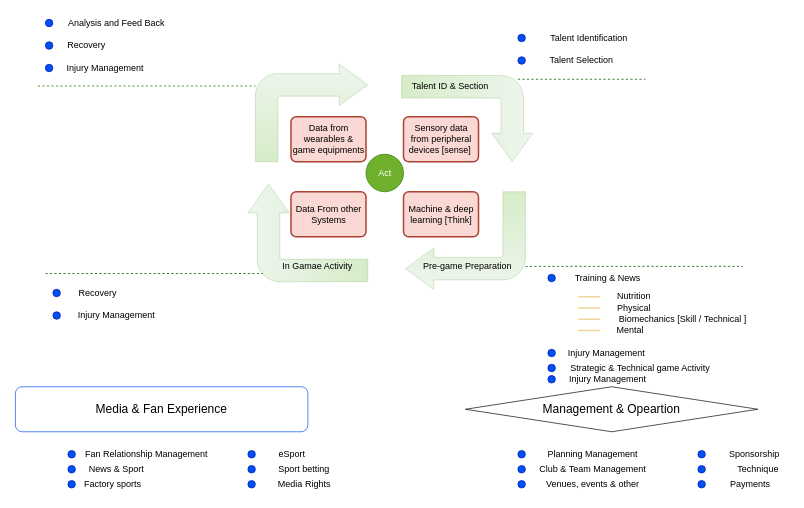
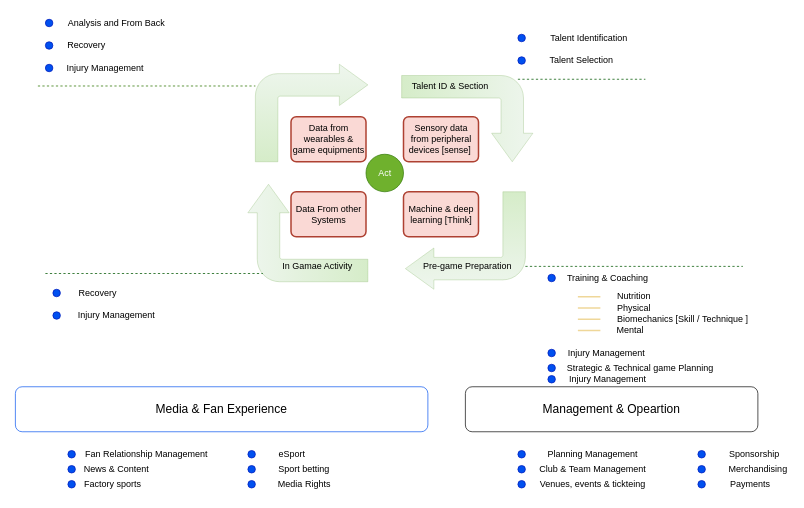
- <mxCell id="16" value="Analysis and Feed Back" style="text;html=1;strokeColor=none;fillColor=none;align=center;verticalAlign=middle;whiteSpace=wrap;rounded=0;shadow=0;opacity=40;" parent="1" vertex="1"><mxGeometry x="70" y="20" width="170" height="20" as="geometry" /></mxCell>
+ <mxCell id="16" value="Analysis and From Back" style="text;html=1;strokeColor=none;fillColor=none;align=center;verticalAlign=middle;whiteSpace=wrap;rounded=0;shadow=0;opacity=40;" parent="1" vertex="1"><mxGeometry x="70" y="20" width="170" height="20" as="geometry" /></mxCell>
- <mxCell id="33" value="Training &amp;amp; News" style="text;html=1;strokeColor=none;fillColor=none;align=center;verticalAlign=middle;whiteSpace=wrap;rounded=0;shadow=0;opacity=40;" parent="1" vertex="1"><mxGeometry x="740" y="360" width="140" height="20" as="geometry" /></mxCell>
+ <mxCell id="33" value="Training &amp;amp; Coaching" style="text;html=1;strokeColor=none;fillColor=none;align=center;verticalAlign=middle;whiteSpace=wrap;rounded=0;shadow=0;opacity=40;" parent="1" vertex="1"><mxGeometry x="740" y="360" width="140" height="20" as="geometry" /></mxCell>
- <mxCell id="40" value="Biomechanics [Skill / Technical ]" style="text;html=1;strokeColor=none;fillColor=none;align=center;verticalAlign=middle;whiteSpace=wrap;rounded=0;shadow=0;opacity=40;" parent="1" vertex="1"><mxGeometry x="810" y="415" width="200" height="20" as="geometry" /></mxCell>
+ <mxCell id="40" value="Biomechanics [Skill / Technique ]" style="text;html=1;strokeColor=none;fillColor=none;align=center;verticalAlign=middle;whiteSpace=wrap;rounded=0;shadow=0;opacity=40;" parent="1" vertex="1"><mxGeometry x="810" y="415" width="200" height="20" as="geometry" /></mxCell>
- <mxCell id="45" value="Strategic &amp;amp; Technical game Activity&amp;nbsp;" style="text;html=1;strokeColor=none;fillColor=none;align=center;verticalAlign=middle;whiteSpace=wrap;rounded=0;shadow=0;opacity=40;" parent="1" vertex="1"><mxGeometry x="740" y="480" width="230" height="20" as="geometry" /></mxCell>
+ <mxCell id="45" value="Strategic &amp;amp; Technical game Planning&amp;nbsp;" style="text;html=1;strokeColor=none;fillColor=none;align=center;verticalAlign=middle;whiteSpace=wrap;rounded=0;shadow=0;opacity=40;" parent="1" vertex="1"><mxGeometry x="740" y="480" width="230" height="20" as="geometry" /></mxCell>
- <mxCell id="48" value="Media &amp;amp; Fan Experience" style="rounded=1;whiteSpace=wrap;html=1;shadow=0;opacity=90;strokeColor=#0050EF;fontSize=16;" parent="1" vertex="1"><mxGeometry x="20" y="515" width="390" height="60" as="geometry" /></mxCell>
+ <mxCell id="48" value="Media &amp;amp; Fan Experience" style="rounded=1;whiteSpace=wrap;html=1;shadow=0;opacity=90;strokeColor=#0050EF;fontSize=16;" parent="1" vertex="1"><mxGeometry x="20" y="515" width="550" height="60" as="geometry" /></mxCell>
- <mxCell id="49" value="Management &amp;amp; Opeartion" style="rhombus;whiteSpace=wrap;html=1;shadow=0;opacity=90;fontSize=16;" parent="1" vertex="1"><mxGeometry x="620" y="515" width="390" height="60" as="geometry" /></mxCell>
+ <mxCell id="49" value="Management &amp;amp; Opeartion" style="rounded=1;whiteSpace=wrap;html=1;shadow=0;opacity=90;fontSize=16;" parent="1" vertex="1"><mxGeometry x="620" y="515" width="390" height="60" as="geometry" /></mxCell>
- <mxCell id="53" value="News &amp;amp; Sport" style="text;html=1;strokeColor=none;fillColor=none;align=center;verticalAlign=middle;whiteSpace=wrap;rounded=0;shadow=0;opacity=40;" parent="1" vertex="1"><mxGeometry x="100" y="615" width="110" height="20" as="geometry" /></mxCell>
+ <mxCell id="53" value="News &amp;amp; Content" style="text;html=1;strokeColor=none;fillColor=none;align=center;verticalAlign=middle;whiteSpace=wrap;rounded=0;shadow=0;opacity=40;" parent="1" vertex="1"><mxGeometry x="100" y="615" width="110" height="20" as="geometry" /></mxCell>
- <mxCell id="71" value="Technique" style="text;html=1;strokeColor=none;fillColor=none;align=center;verticalAlign=middle;whiteSpace=wrap;rounded=0;shadow=0;opacity=40;" parent="1" vertex="1"><mxGeometry x="969.5" y="615" width="80.5" height="20" as="geometry" /></mxCell>
+ <mxCell id="71" value="Merchandising" style="text;html=1;strokeColor=none;fillColor=none;align=center;verticalAlign=middle;whiteSpace=wrap;rounded=0;shadow=0;opacity=40;" parent="1" vertex="1"><mxGeometry x="969.5" y="615" width="80.5" height="20" as="geometry" /></mxCell>
- <mxCell id="67" value="Venues, events &amp;amp; other" style="text;html=1;strokeColor=none;fillColor=none;align=center;verticalAlign=middle;whiteSpace=wrap;rounded=0;shadow=0;opacity=40;" parent="1" vertex="1"><mxGeometry x="715" y="635" width="150" height="20" as="geometry" /></mxCell>
+ <mxCell id="67" value="Venues, events &amp;amp; tickteing" style="text;html=1;strokeColor=none;fillColor=none;align=center;verticalAlign=middle;whiteSpace=wrap;rounded=0;shadow=0;opacity=40;" parent="1" vertex="1"><mxGeometry x="715" y="635" width="150" height="20" as="geometry" /></mxCell>
